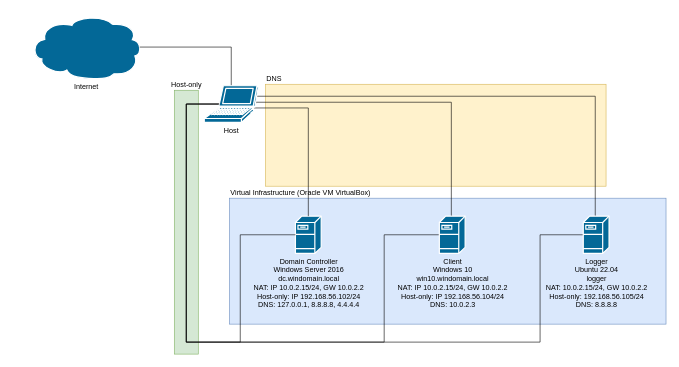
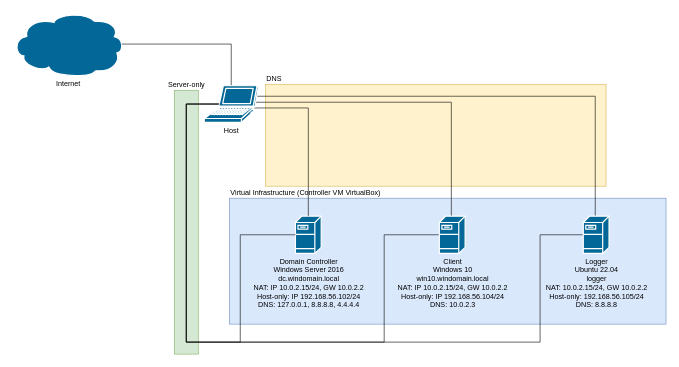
- <mxCell id="5" value="Internet" style="shape=mxgraph.cisco.storage.cloud;sketch=0;html=1;pointerEvents=1;dashed=0;fillColor=#036897;strokeColor=#ffffff;strokeWidth=2;verticalLabelPosition=bottom;verticalAlign=top;align=center;outlineConnect=0;" parent="1" vertex="1"><mxGeometry x="50" y="25" width="186" height="106" as="geometry" /></mxCell>
+ <mxCell id="5" value="Internet" style="shape=mxgraph.cisco.storage.cloud;sketch=0;html=1;pointerEvents=1;dashed=0;fillColor=#036897;strokeColor=#ffffff;strokeWidth=2;verticalLabelPosition=bottom;verticalAlign=top;align=center;outlineConnect=0;" parent="1" vertex="1"><mxGeometry x="20" y="20" width="186" height="106" as="geometry" /></mxCell>
- <mxCell id="2" value="Host-only" style="rounded=0;html=1;fillColor=#d5e8d4;strokeColor=#82b366;align=center;labelPosition=center;verticalLabelPosition=top;verticalAlign=bottom;" vertex="1" parent="1"><mxGeometry x="290" y="150" width="40" height="440" as="geometry" /></mxCell>
+ <mxCell id="2" value="Server-only" style="rounded=0;html=1;fillColor=#d5e8d4;strokeColor=#82b366;align=center;labelPosition=center;verticalLabelPosition=top;verticalAlign=bottom;" vertex="1" parent="1"><mxGeometry x="290" y="150" width="40" height="440" as="geometry" /></mxCell>
- <mxCell id="4" value="Virtual Infrastructure (Oracle VM VirtualBox)" style="rounded=0;whiteSpace=wrap;html=1;labelPosition=center;verticalLabelPosition=top;align=left;verticalAlign=bottom;fillColor=#dae8fc;strokeColor=#6c8ebf;" parent="1" vertex="1"><mxGeometry x="382" y="330" width="728" height="210" as="geometry" /></mxCell>
+ <mxCell id="4" value="Virtual Infrastructure (Controller VM VirtualBox)" style="rounded=0;whiteSpace=wrap;html=1;labelPosition=center;verticalLabelPosition=top;align=left;verticalAlign=bottom;fillColor=#dae8fc;strokeColor=#6c8ebf;" parent="1" vertex="1"><mxGeometry x="382" y="330" width="728" height="210" as="geometry" /></mxCell>
